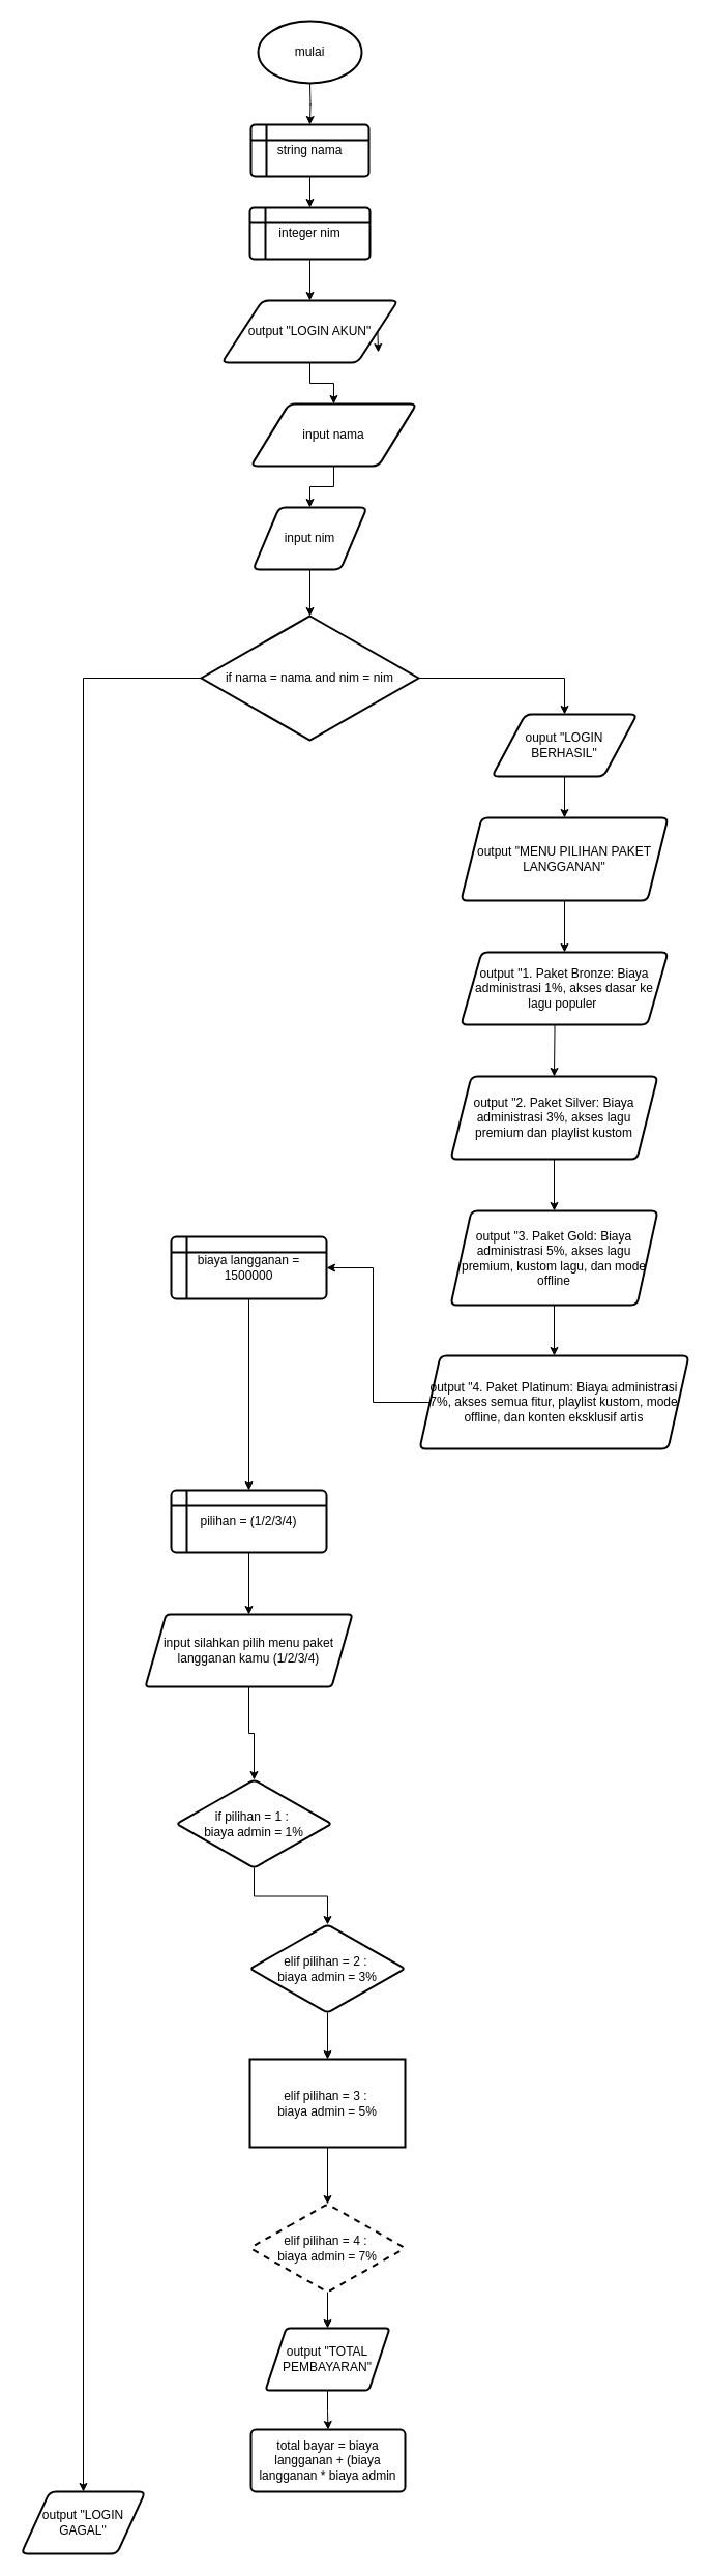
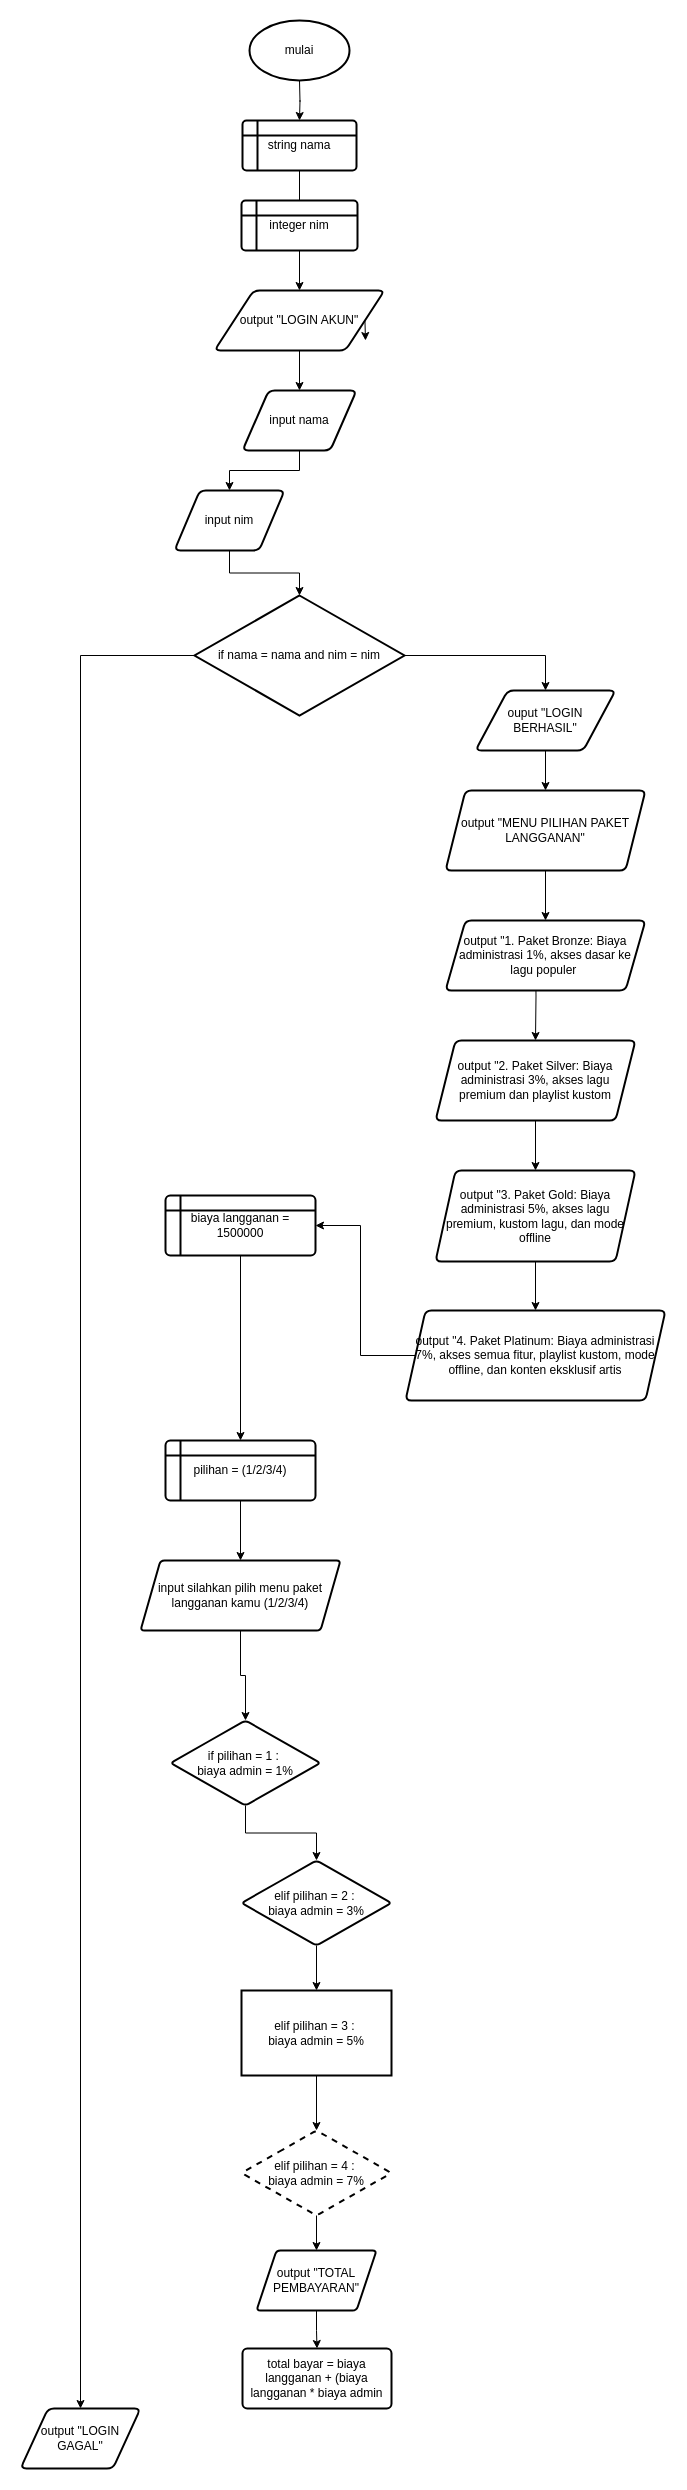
- <mxCell id="7" value="" style="edgeStyle=orthogonalEdgeStyle;rounded=0;orthogonalLoop=1;jettySize=auto;html=1;" edge="1" parent="1" source="8" target="10"><mxGeometry relative="1" as="geometry" /></mxCell>
+ <mxCell id="7" value="" style="edgeStyle=orthogonalEdgeStyle;rounded=0;orthogonalLoop=1;jettySize=auto;html=1;endArrow=none;" edge="1" parent="1" source="8" target="10"><mxGeometry relative="1" as="geometry" /></mxCell>
- <mxCell id="14" value="input nama" style="shape=parallelogram;html=1;strokeWidth=2;perimeter=parallelogramPerimeter;whiteSpace=wrap;rounded=1;arcSize=12;size=0.23;" vertex="1" parent="1"><mxGeometry x="242" y="390" width="160" height="60" as="geometry" /></mxCell>
+ <mxCell id="14" value="input nama" style="shape=parallelogram;html=1;strokeWidth=2;perimeter=parallelogramPerimeter;whiteSpace=wrap;rounded=1;arcSize=12;size=0.23;" vertex="1" parent="1"><mxGeometry x="242" y="390" width="114" height="60" as="geometry" /></mxCell>
- <mxCell id="12" value="input nim" style="shape=parallelogram;html=1;strokeWidth=2;perimeter=parallelogramPerimeter;whiteSpace=wrap;rounded=1;arcSize=12;size=0.23;" vertex="1" parent="1"><mxGeometry x="244" y="490" width="110" height="60" as="geometry" /></mxCell>
+ <mxCell id="12" value="input nim" style="shape=parallelogram;html=1;strokeWidth=2;perimeter=parallelogramPerimeter;whiteSpace=wrap;rounded=1;arcSize=12;size=0.23;" vertex="1" parent="1"><mxGeometry x="174" y="490" width="110" height="60" as="geometry" /></mxCell>
